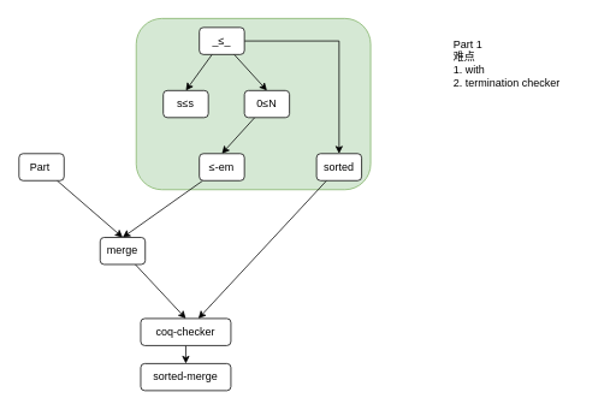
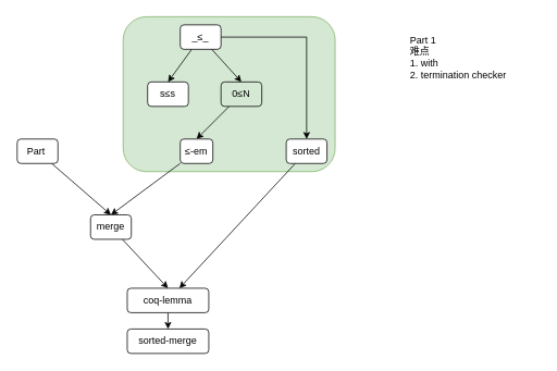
- <mxCell id="11" value="0≤N" style="rounded=1;whiteSpace=wrap;html=1;" parent="1" vertex="1"><mxGeometry x="270" y="100" width="50" height="30" as="geometry" /></mxCell>
+ <mxCell id="11" value="0≤N" style="rounded=1;whiteSpace=wrap;html=1;fillColor=#d5e8d4;" parent="1" vertex="1"><mxGeometry x="270" y="100" width="50" height="30" as="geometry" /></mxCell>
- <mxCell id="13" value="≤-em" style="rounded=1;whiteSpace=wrap;html=1;" parent="1" vertex="1"><mxGeometry x="220" y="170" width="50" height="30" as="geometry" /></mxCell>
+ <mxCell id="13" value="≤-em" style="rounded=1;whiteSpace=wrap;html=1;" parent="1" vertex="1"><mxGeometry x="220" y="170" width="40" height="30" as="geometry" /></mxCell>
- <mxCell id="19" value="coq-checker" style="rounded=1;whiteSpace=wrap;html=1;" parent="1" vertex="1"><mxGeometry x="155" y="353" width="100" height="30" as="geometry" /></mxCell>
+ <mxCell id="19" value="coq-lemma" style="rounded=1;whiteSpace=wrap;html=1;" parent="1" vertex="1"><mxGeometry x="155" y="353" width="100" height="30" as="geometry" /></mxCell>
